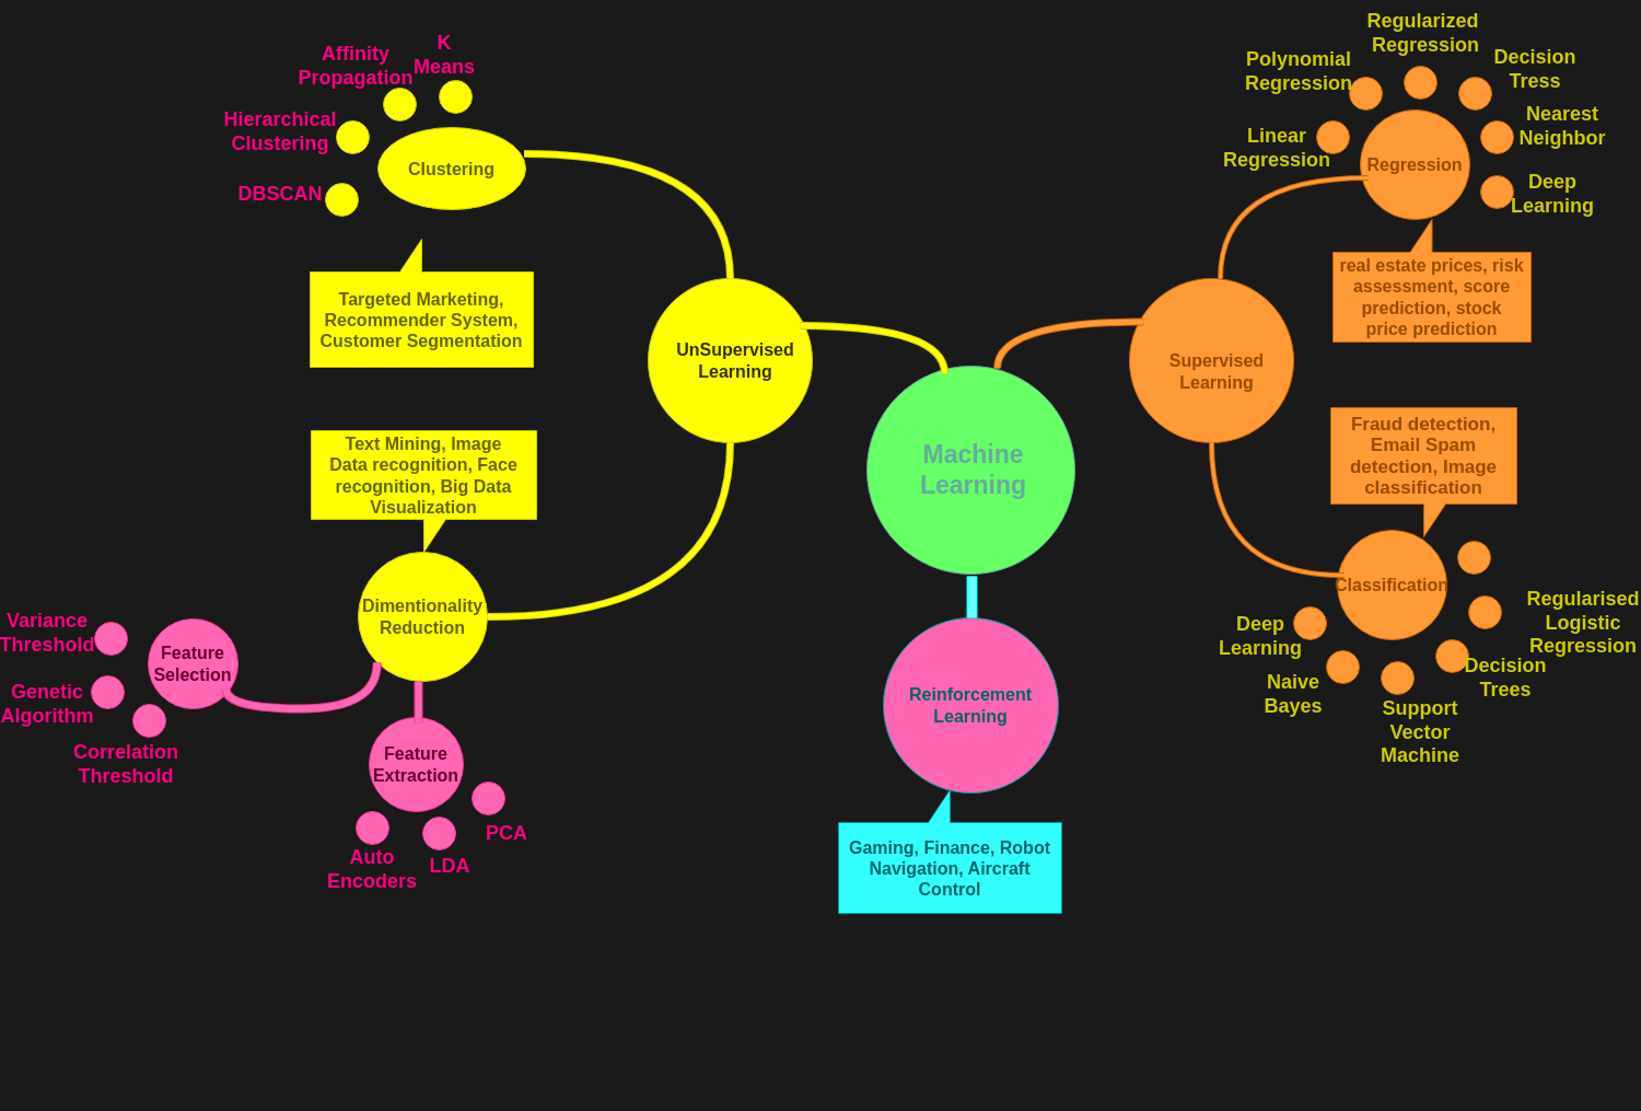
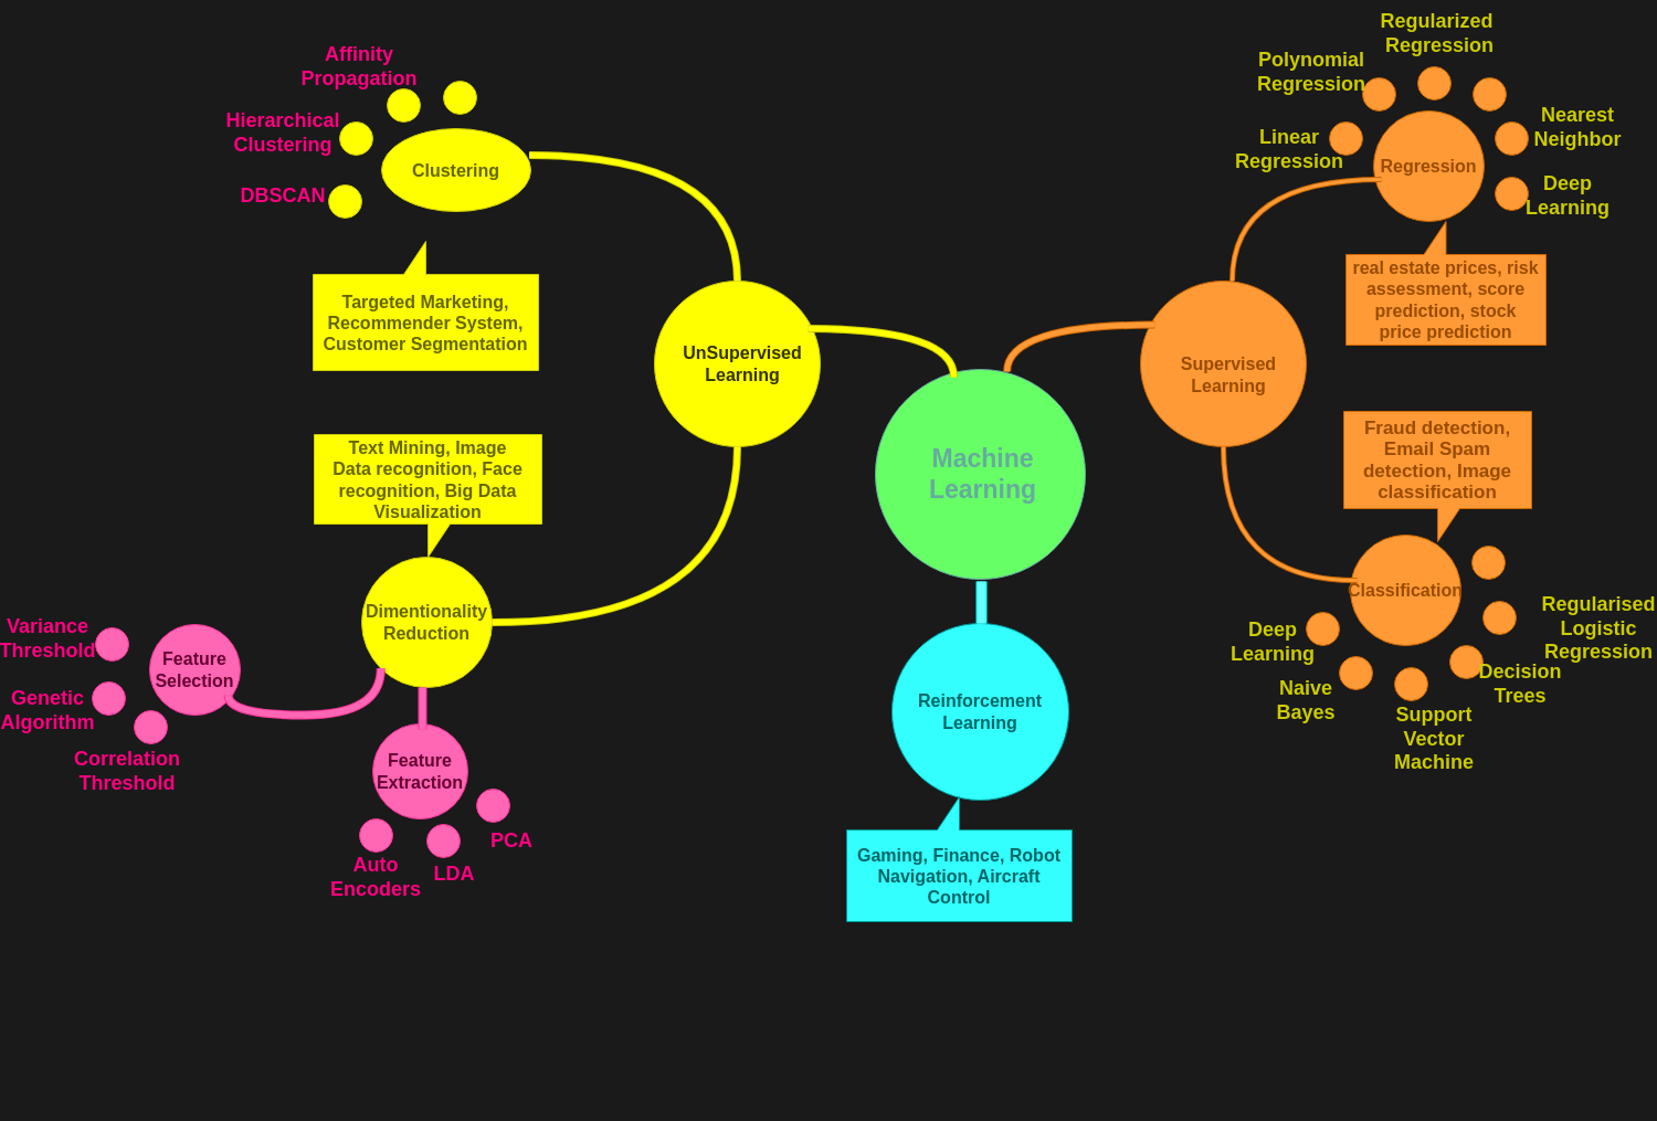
- <mxCell id="50" value="K Means" style="text;html=1;strokeColor=none;fillColor=none;align=center;verticalAlign=middle;whiteSpace=wrap;rounded=0;sketch=0;fontSize=18;fontColor=#FF0080;fontStyle=1;" parent="1" vertex="1"><mxGeometry x="383" y="40" width="40" height="20" as="geometry" /></mxCell>
- <mxCell id="42" value="Decision Tress" style="text;html=1;strokeColor=none;fillColor=none;align=center;verticalAlign=middle;whiteSpace=wrap;rounded=0;sketch=0;fontSize=18;fontColor=#CCCC00;fontStyle=1" parent="1" vertex="1"><mxGeometry x="1380" y="53" width="40" height="20" as="geometry" /></mxCell>
- <mxCell id="4" value="Reinforcement&lt;br&gt;Learning" style="ellipse;whiteSpace=wrap;html=1;aspect=fixed;strokeColor=#009999;fontColor=#006666;fillColor=#ff66b3;fontSize=16;fontStyle=1;" parent="1" vertex="1"><mxGeometry x="804" y="564" width="160" height="160" as="geometry" /></mxCell>
+ <mxCell id="4" value="Reinforcement&lt;br&gt;Learning" style="ellipse;whiteSpace=wrap;html=1;aspect=fixed;strokeColor=#009999;fontColor=#006666;fillColor=#33FFFF;fontSize=16;fontStyle=1" parent="1" vertex="1"><mxGeometry x="804" y="564" width="160" height="160" as="geometry" /></mxCell>
